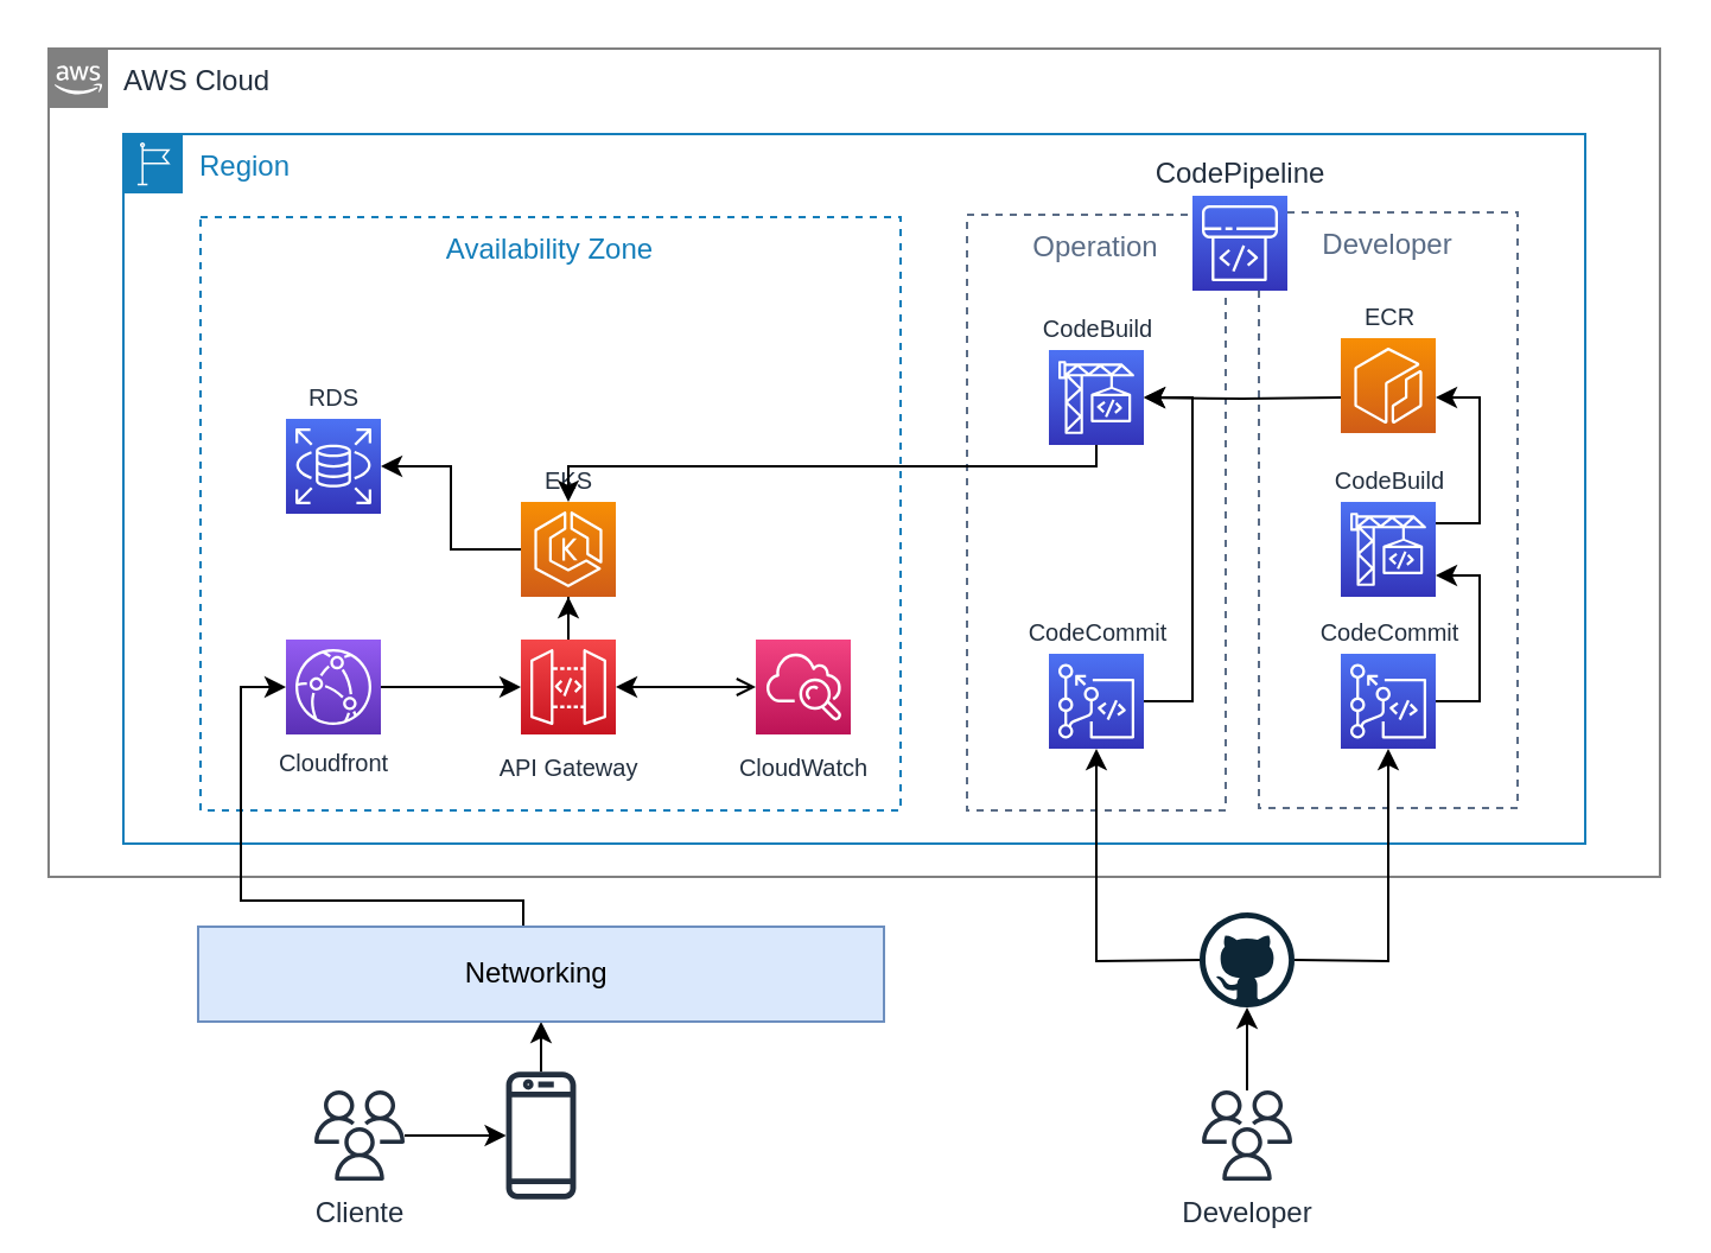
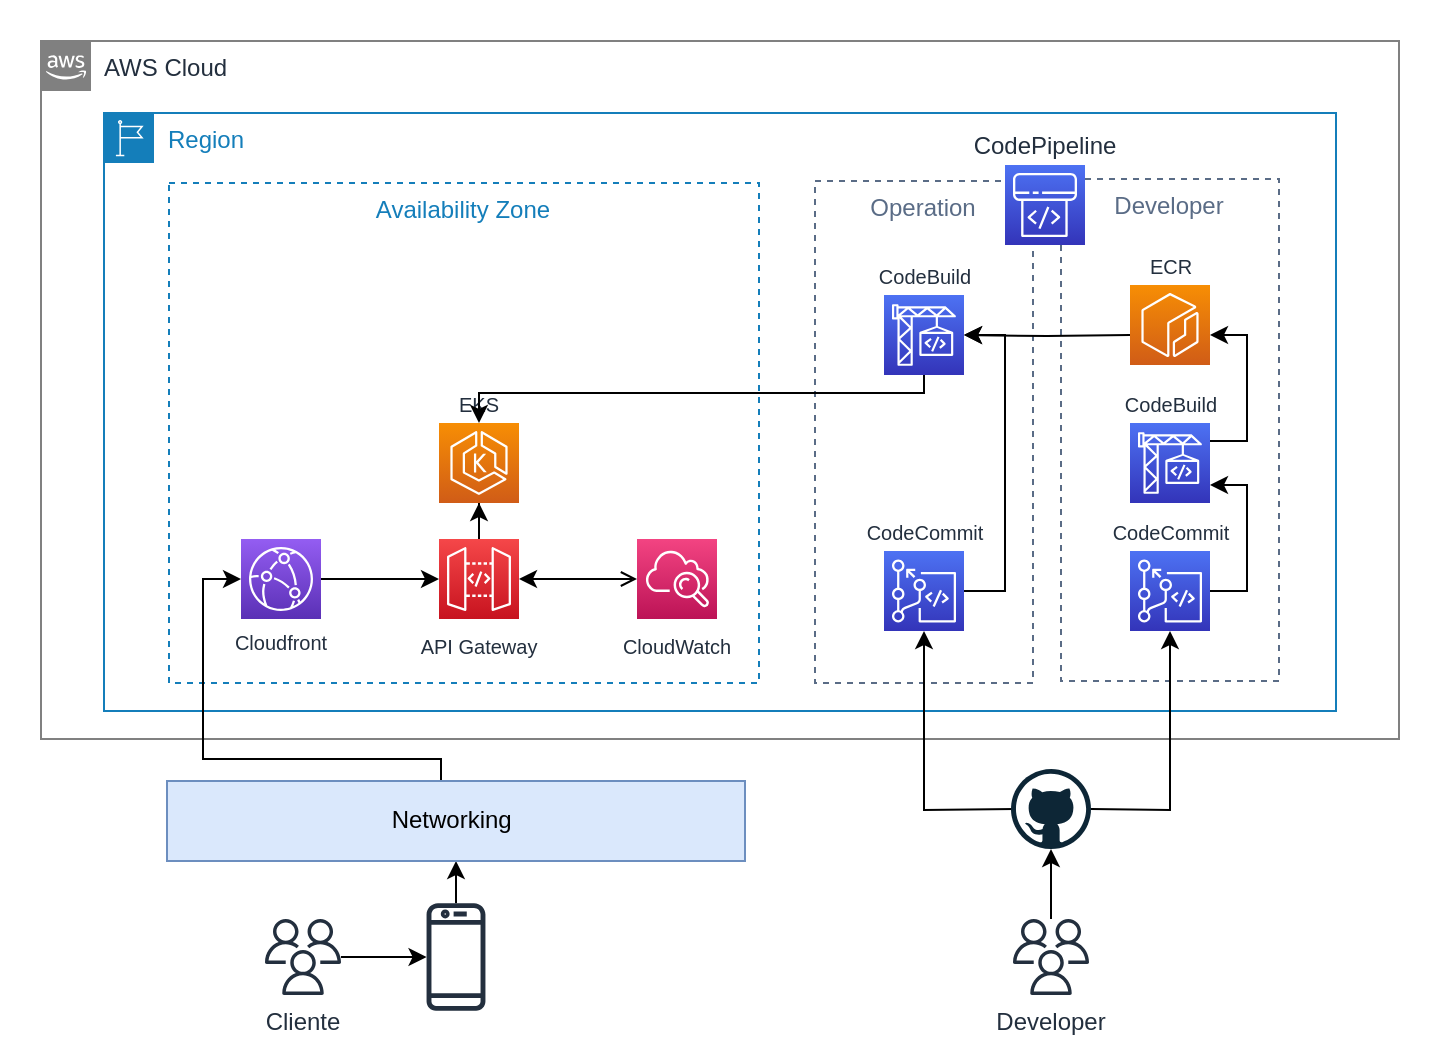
- <mxCell id="8" value="&lt;font style=&quot;font-size: 10px&quot;&gt;RDS&lt;/font&gt;" style="outlineConnect=0;fontColor=#232F3E;gradientColor=#4D72F3;gradientDirection=north;fillColor=#3334B9;strokeColor=#ffffff;dashed=0;verticalLabelPosition=top;verticalAlign=bottom;align=center;html=1;fontSize=12;fontStyle=0;aspect=fixed;shape=mxgraph.aws4.resourceIcon;resIcon=mxgraph.aws4.rds;labelPosition=center;" parent="1" vertex="1"><mxGeometry x="120" y="176" width="40" height="40" as="geometry" /></mxCell>
- <mxCell id="15" value="" style="edgeStyle=orthogonalEdgeStyle;rounded=0;orthogonalLoop=1;jettySize=auto;html=1;" parent="1" source="16" target="8" edge="1"><mxGeometry relative="1" as="geometry" /></mxCell>
